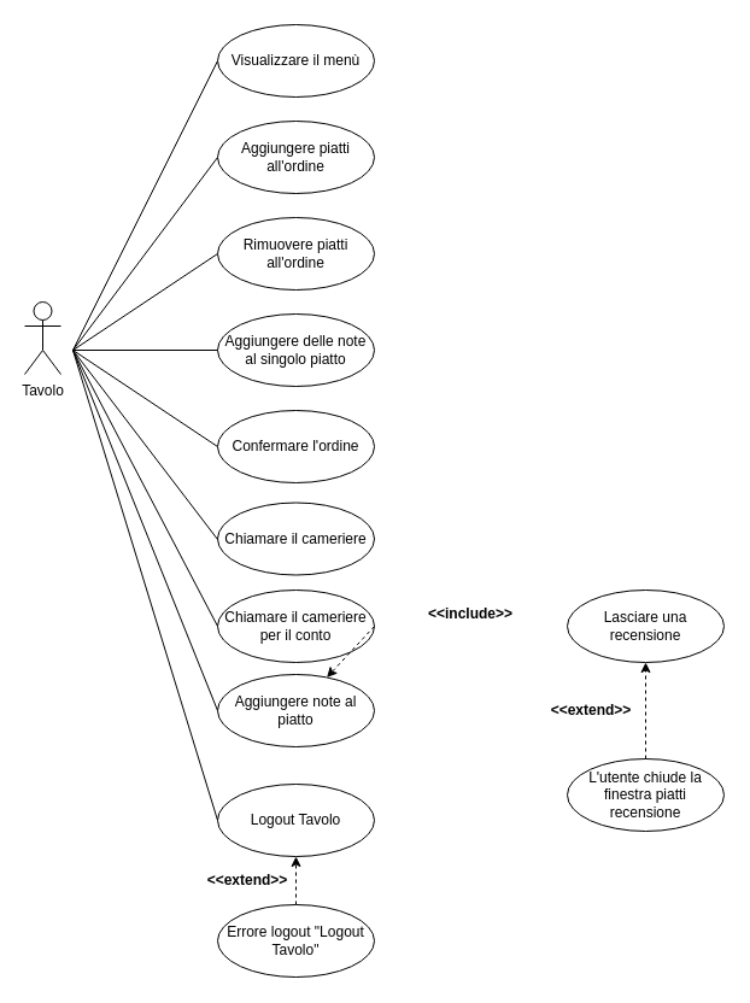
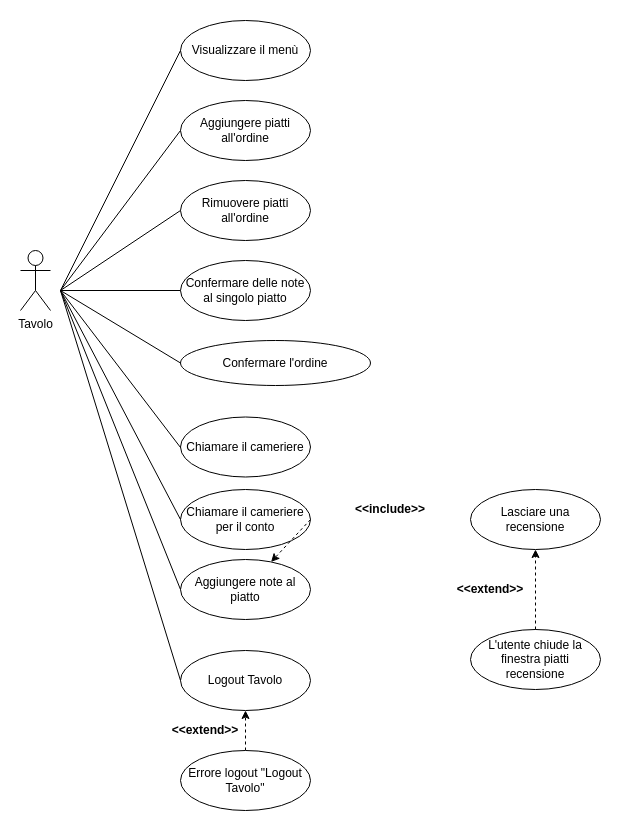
- <mxCell id="6" value="Aggiungere delle note al singolo piatto" style="ellipse;whiteSpace=wrap;html=1;" parent="1" vertex="1"><mxGeometry x="180" y="260" width="130" height="60" as="geometry" /></mxCell>
+ <mxCell id="6" value="Confermare delle note al singolo piatto" style="ellipse;whiteSpace=wrap;html=1;" parent="1" vertex="1"><mxGeometry x="180" y="260" width="130" height="60" as="geometry" /></mxCell>
- <mxCell id="7" value="Confermare l'ordine" style="ellipse;whiteSpace=wrap;html=1;" parent="1" vertex="1"><mxGeometry x="180" y="340" width="130" height="60" as="geometry" /></mxCell>
+ <mxCell id="7" value="Confermare l'ordine" style="ellipse;whiteSpace=wrap;html=1;" parent="1" vertex="1"><mxGeometry x="180" y="340" width="190" height="45" as="geometry" /></mxCell>
